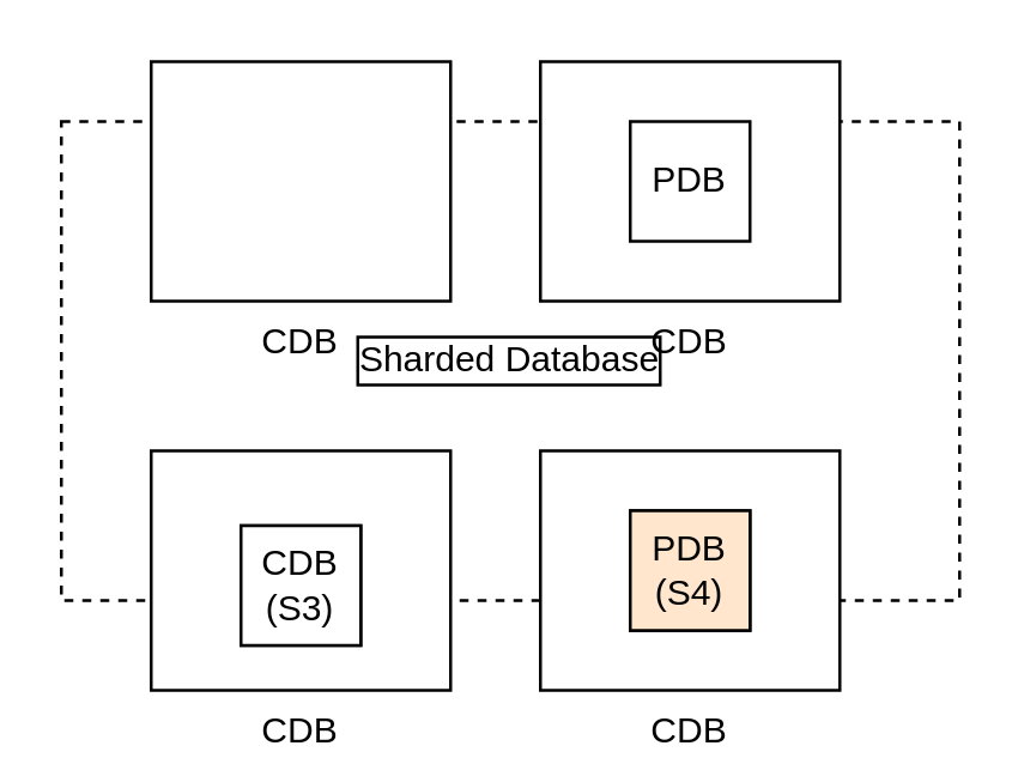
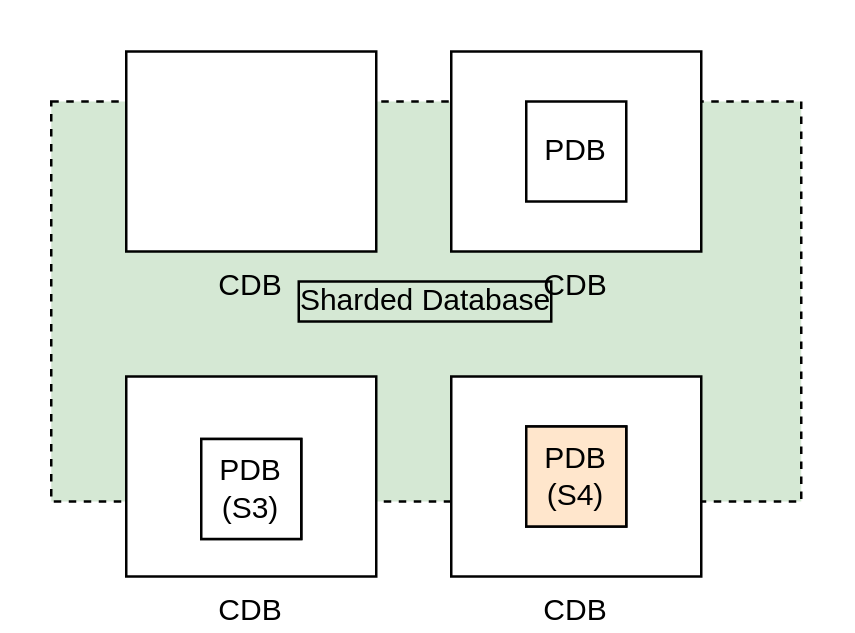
- <mxCell id="2" value="Sharded Database" style="rounded=0;whiteSpace=wrap;html=1;labelBorderColor=default;dashed=1;" vertex="1" parent="1"><mxGeometry x="20" y="40" width="300" height="160" as="geometry" /></mxCell>
+ <mxCell id="2" value="Sharded Database" style="rounded=0;whiteSpace=wrap;html=1;labelBorderColor=default;dashed=1;fillColor=#d5e8d4;" vertex="1" parent="1"><mxGeometry x="20" y="40" width="300" height="160" as="geometry" /></mxCell>
- <mxCell id="12" value="CDB&lt;br&gt;(S3)" style="rounded=0;whiteSpace=wrap;html=1;" vertex="1" parent="1"><mxGeometry x="80" y="175" width="40" height="40" as="geometry" /></mxCell>
+ <mxCell id="12" value="PDB&lt;br&gt;(S3)" style="rounded=0;whiteSpace=wrap;html=1;" vertex="1" parent="1"><mxGeometry x="80" y="175" width="40" height="40" as="geometry" /></mxCell>
